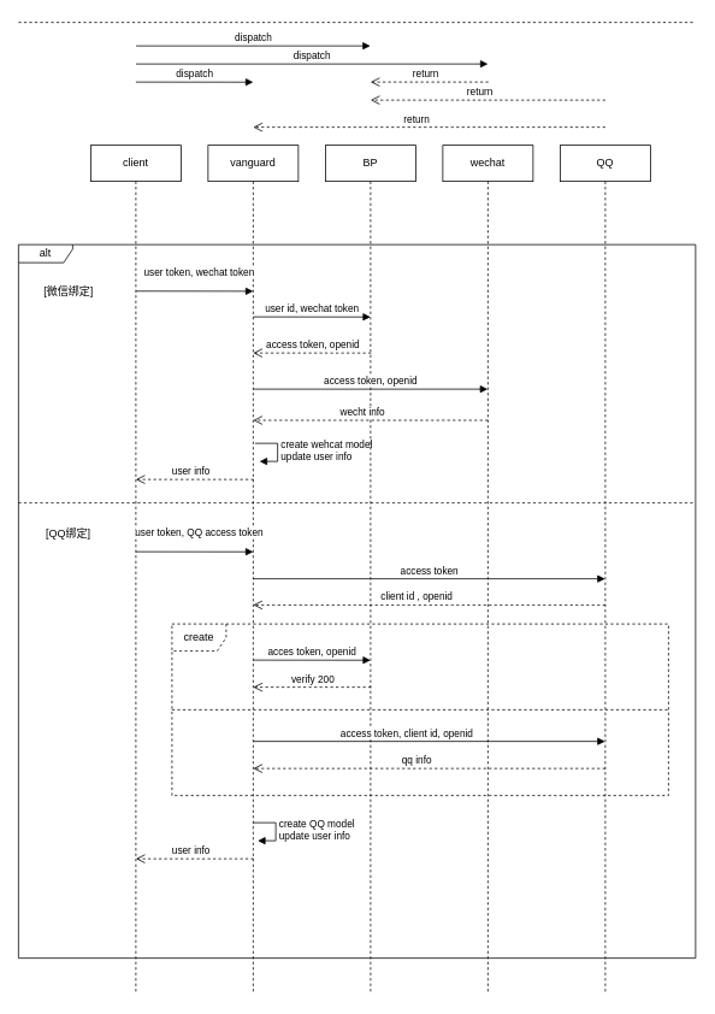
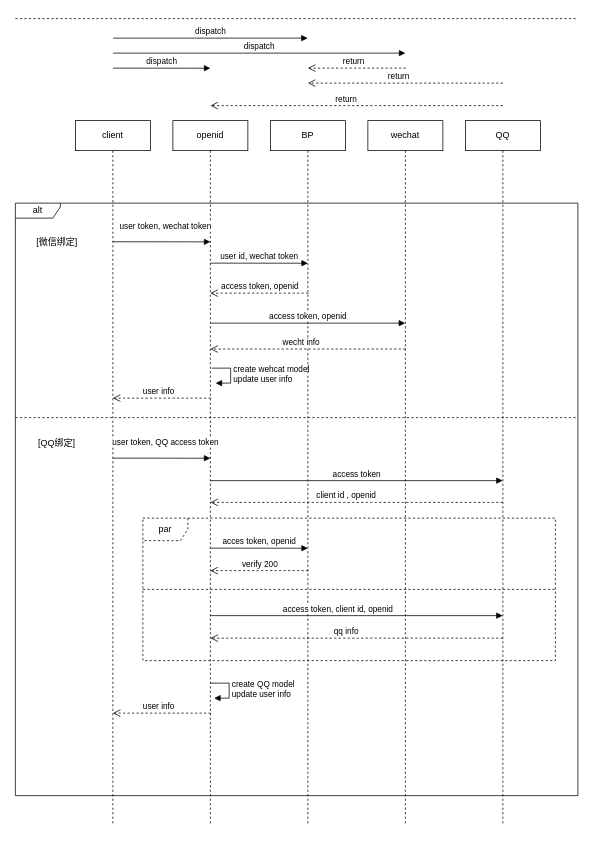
- <mxCell id="5" value="vanguard" style="shape=umlLifeline;perimeter=lifelinePerimeter;whiteSpace=wrap;html=1;container=1;collapsible=0;recursiveResize=0;outlineConnect=0;" vertex="1" parent="1"><mxGeometry x="230" y="160" width="100" height="940" as="geometry" /></mxCell>
+ <mxCell id="5" value="openid" style="shape=umlLifeline;perimeter=lifelinePerimeter;whiteSpace=wrap;html=1;container=1;collapsible=0;recursiveResize=0;outlineConnect=0;" vertex="1" parent="1"><mxGeometry x="230" y="160" width="100" height="940" as="geometry" /></mxCell>
- <mxCell id="29" value="create" style="shape=umlFrame;whiteSpace=wrap;html=1;dashed=1;" vertex="1" parent="1"><mxGeometry x="190" y="690" width="550" height="190" as="geometry" /></mxCell>
+ <mxCell id="29" value="par" style="shape=umlFrame;whiteSpace=wrap;html=1;dashed=1;" vertex="1" parent="1"><mxGeometry x="190" y="690" width="550" height="190" as="geometry" /></mxCell>
